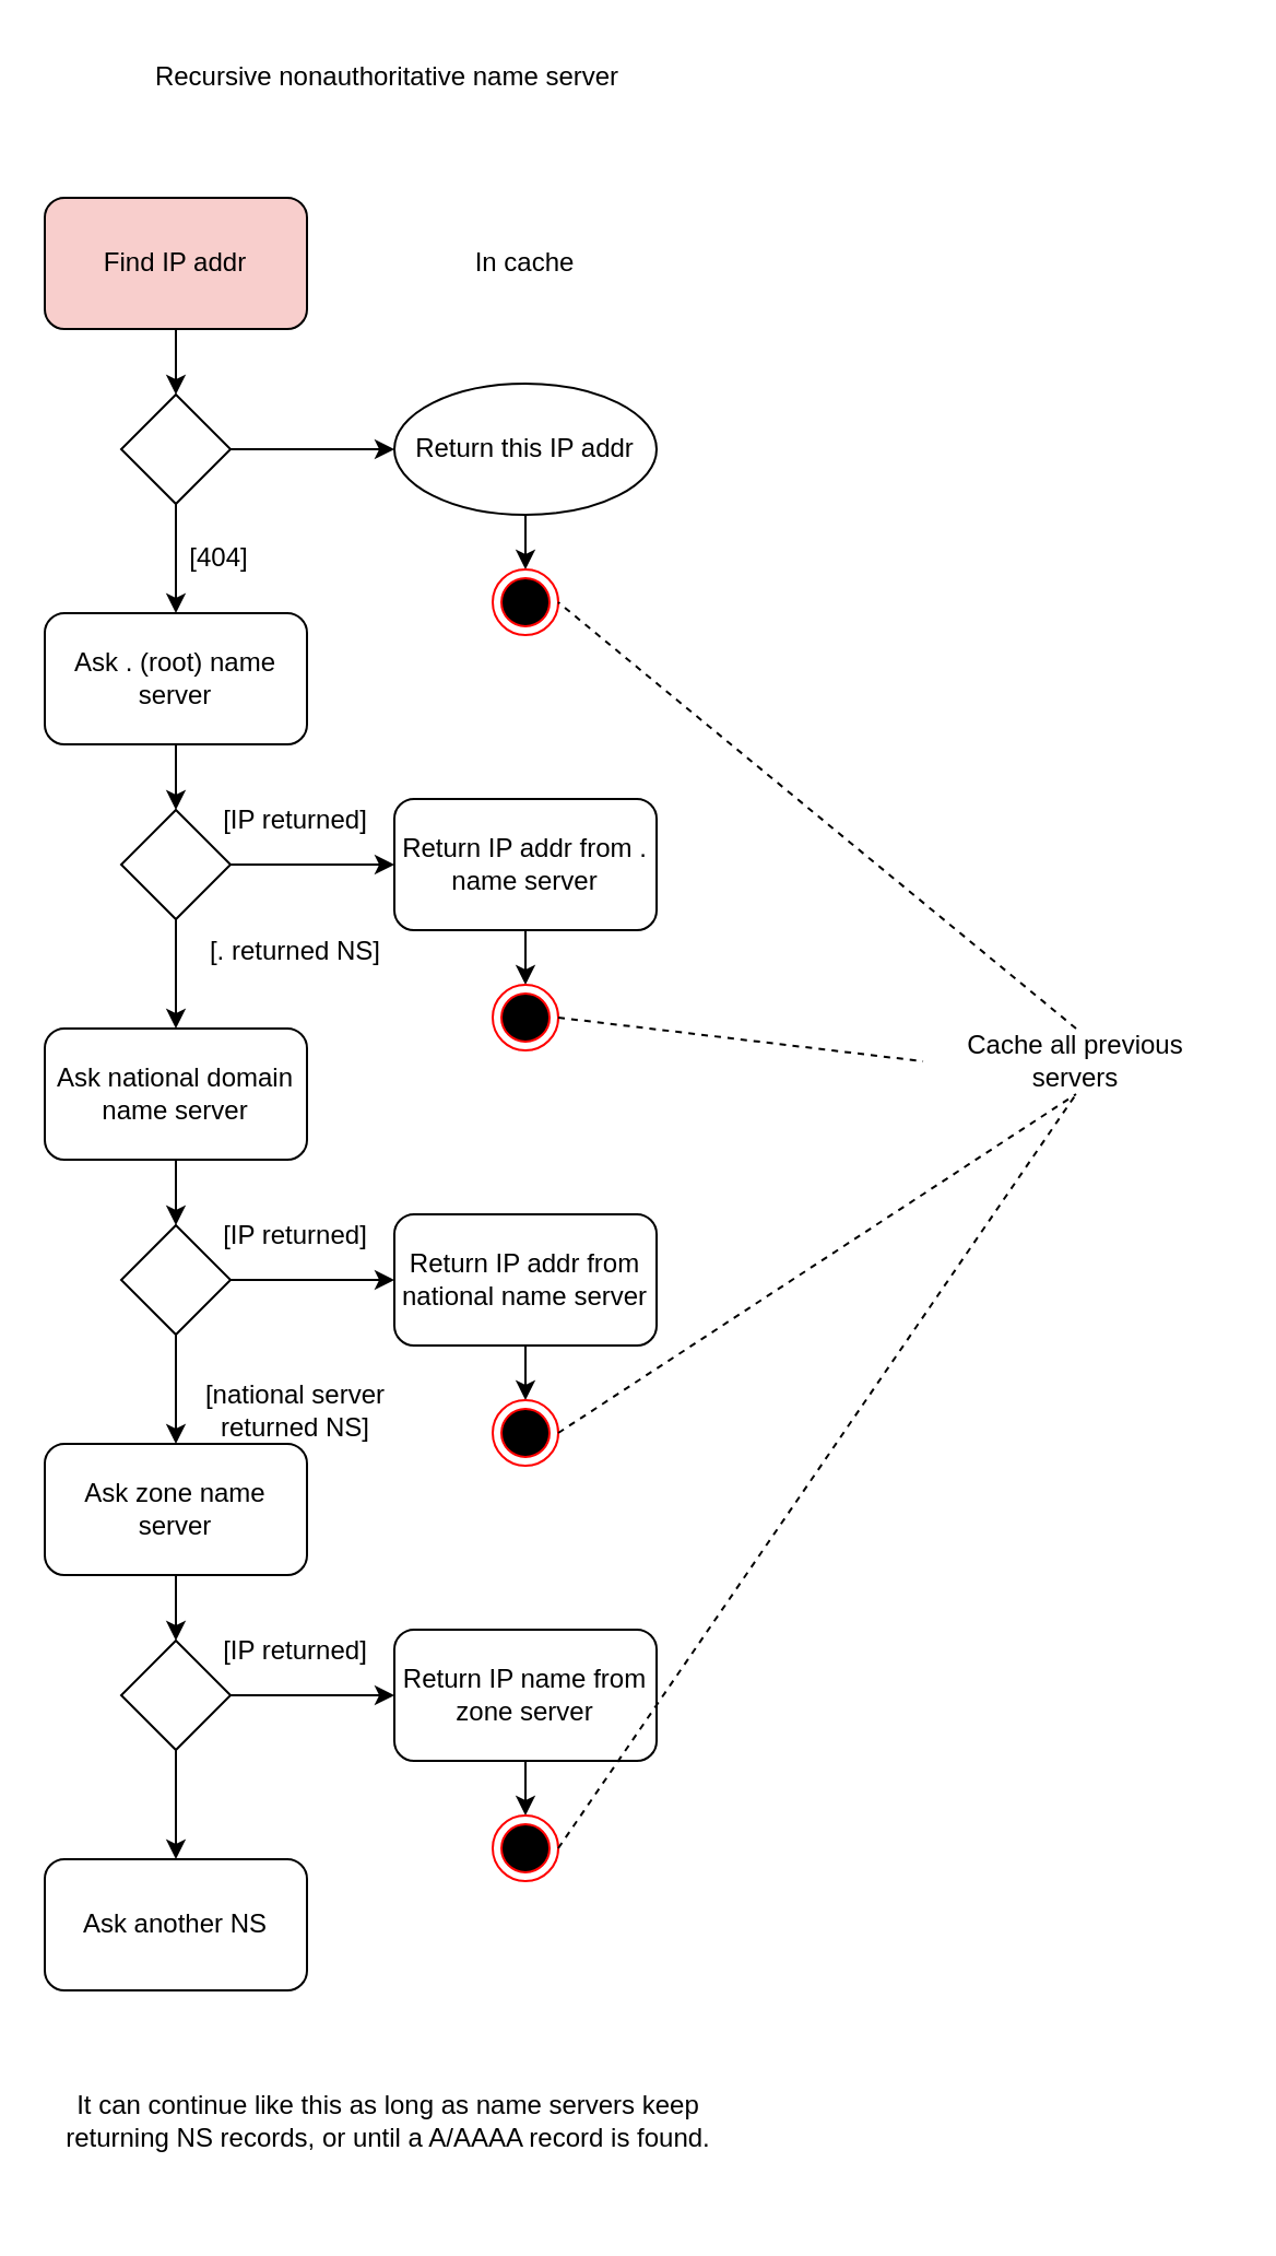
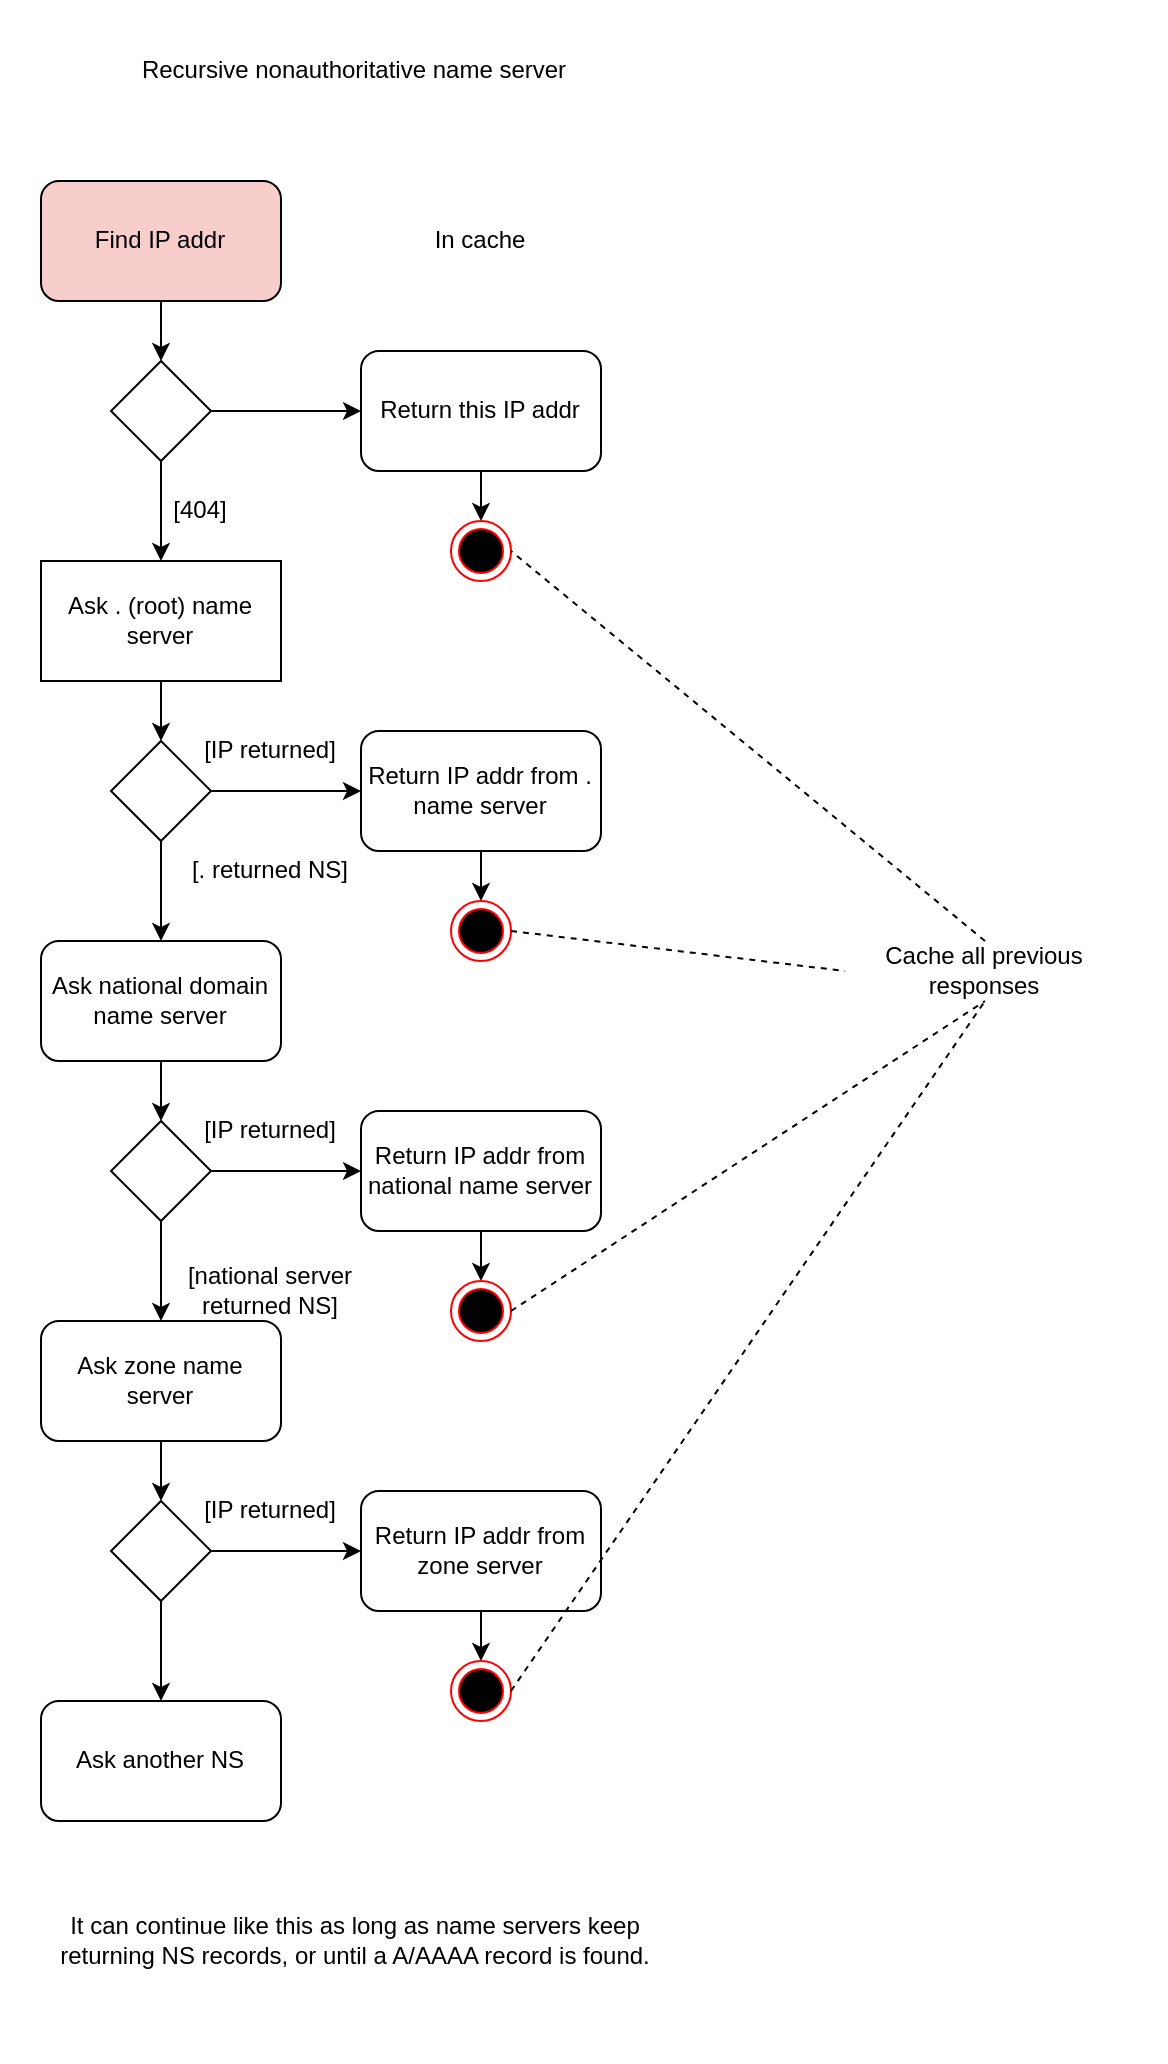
- <mxCell id="8" value="Return this IP addr" style="ellipse;whiteSpace=wrap;html=1;" vertex="1" parent="1"><mxGeometry x="180" y="175" width="120" height="60" as="geometry" /></mxCell>
+ <mxCell id="8" value="Return this IP addr" style="rounded=1;whiteSpace=wrap;html=1;" vertex="1" parent="1"><mxGeometry x="180" y="175" width="120" height="60" as="geometry" /></mxCell>
- <mxCell id="11" value="Ask . (root) name server" style="rounded=1;whiteSpace=wrap;html=1;" vertex="1" parent="1"><mxGeometry x="20" y="280" width="120" height="60" as="geometry" /></mxCell>
+ <mxCell id="11" value="Ask . (root) name server" style="whiteSpace=wrap;html=1;rounded=0;" vertex="1" parent="1"><mxGeometry x="20" y="280" width="120" height="60" as="geometry" /></mxCell>
- <mxCell id="43" value="Cache all previous servers" style="text;html=1;strokeColor=none;fillColor=none;align=center;verticalAlign=middle;whiteSpace=wrap;rounded=0;" vertex="1" parent="1"><mxGeometry x="422" y="470" width="140" height="30" as="geometry" /></mxCell>
+ <mxCell id="43" value="Cache all previous responses" style="text;html=1;strokeColor=none;fillColor=none;align=center;verticalAlign=middle;whiteSpace=wrap;rounded=0;" vertex="1" parent="1"><mxGeometry x="422" y="470" width="140" height="30" as="geometry" /></mxCell>
- <mxCell id="38" value="Return IP name from zone server" style="rounded=1;whiteSpace=wrap;html=1;" vertex="1" parent="1"><mxGeometry x="180" y="745" width="120" height="60" as="geometry" /></mxCell>
+ <mxCell id="38" value="Return IP addr from zone server" style="rounded=1;whiteSpace=wrap;html=1;" vertex="1" parent="1"><mxGeometry x="180" y="745" width="120" height="60" as="geometry" /></mxCell>
